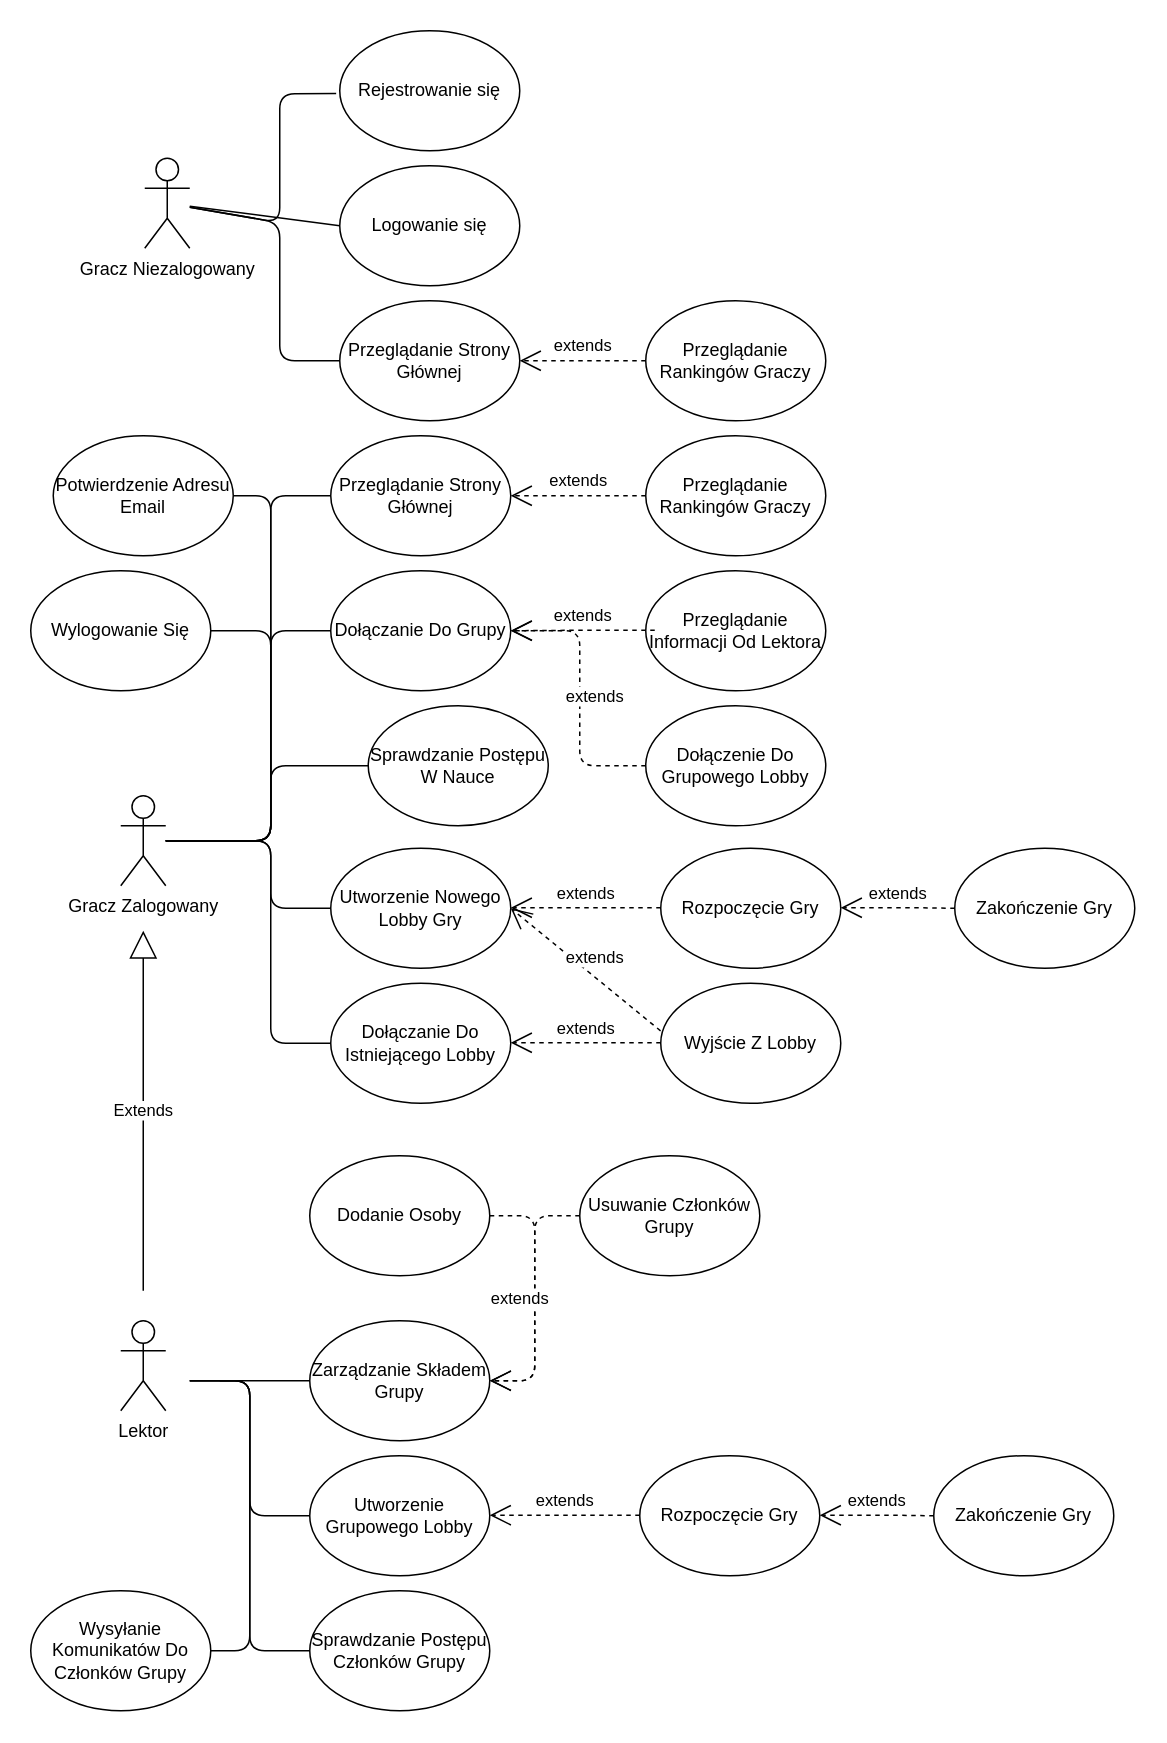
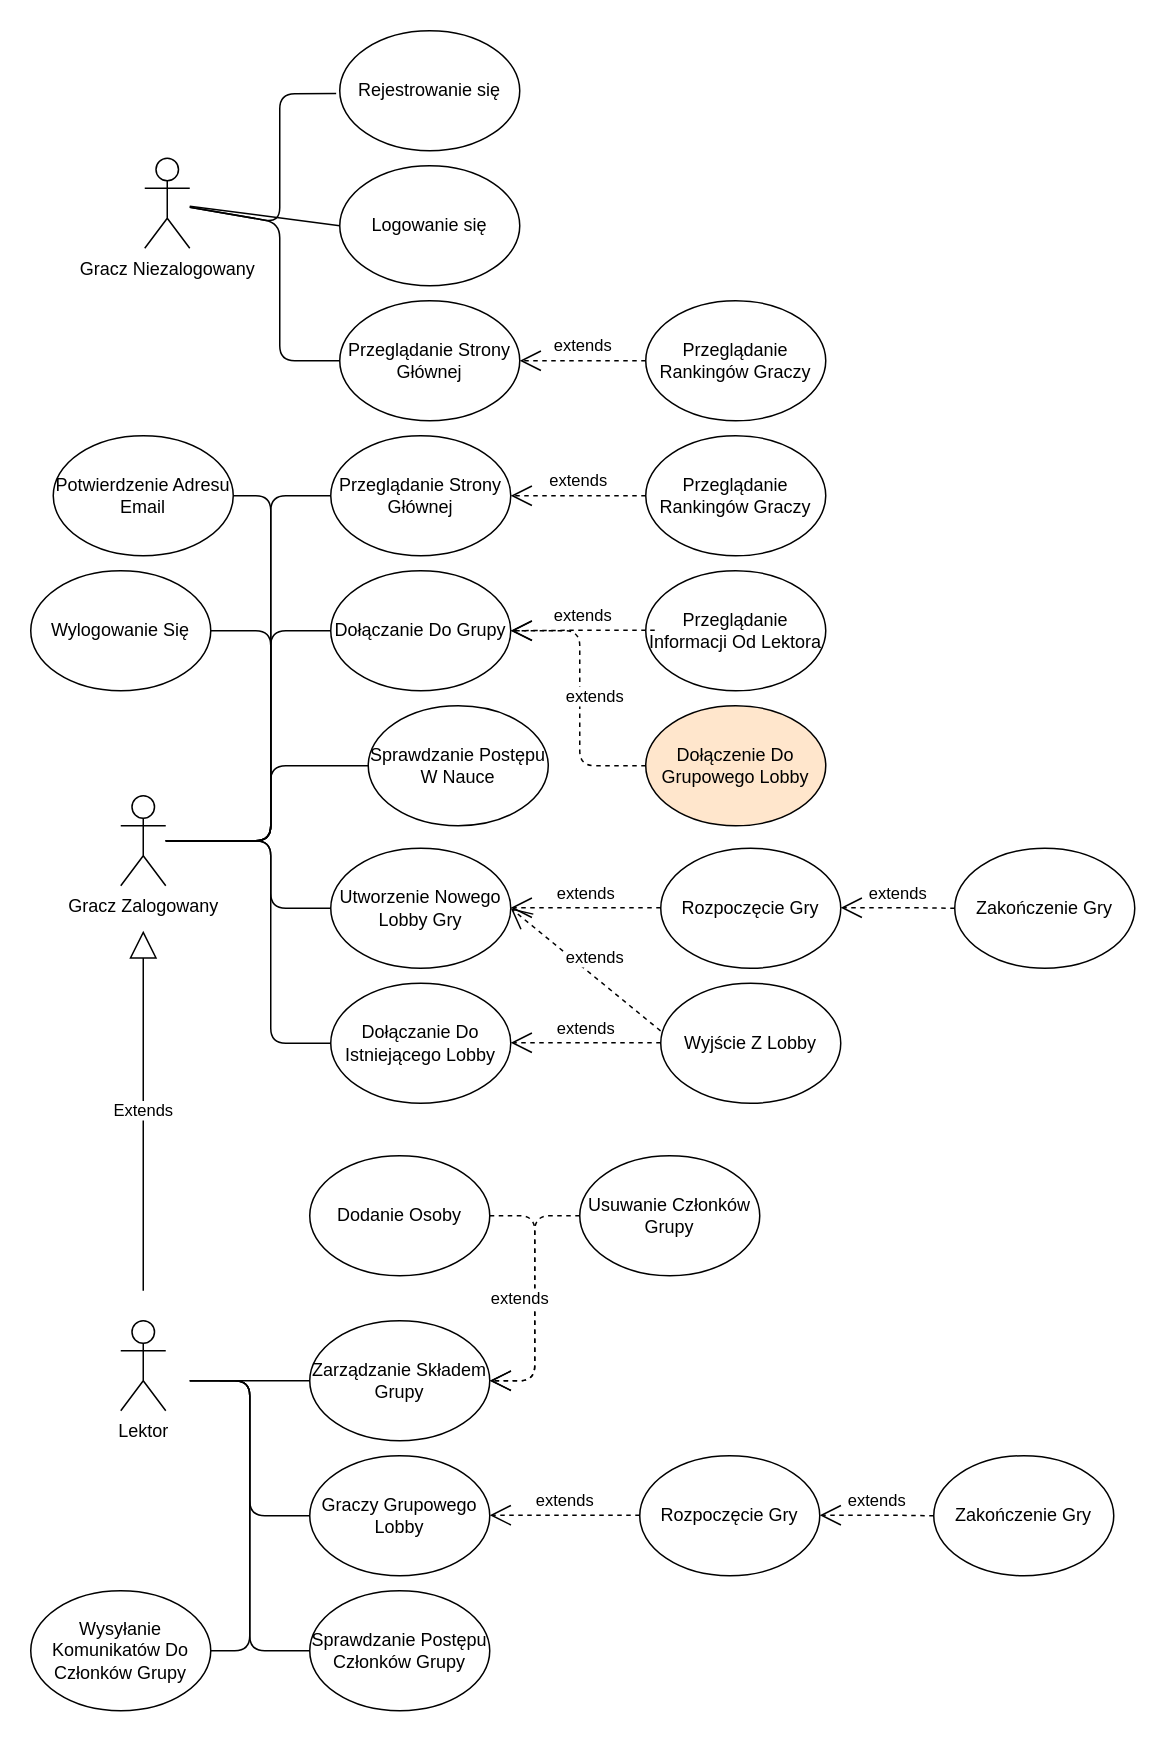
- <mxCell id="49" value="Dołączenie Do Grupowego Lobby" style="ellipse;whiteSpace=wrap;html=1;" parent="1" vertex="1"><mxGeometry x="430" y="470" width="120" height="80" as="geometry" /></mxCell>
+ <mxCell id="49" value="Dołączenie Do Grupowego Lobby" style="ellipse;whiteSpace=wrap;html=1;fillColor=#ffe6cc;" parent="1" vertex="1"><mxGeometry x="430" y="470" width="120" height="80" as="geometry" /></mxCell>
- <mxCell id="36" value="Utworzenie Grupowego Lobby" style="ellipse;whiteSpace=wrap;html=1;" parent="1" vertex="1"><mxGeometry x="206" y="970" width="120" height="80" as="geometry" /></mxCell>
+ <mxCell id="36" value="Graczy Grupowego Lobby" style="ellipse;whiteSpace=wrap;html=1;" parent="1" vertex="1"><mxGeometry x="206" y="970" width="120" height="80" as="geometry" /></mxCell>
